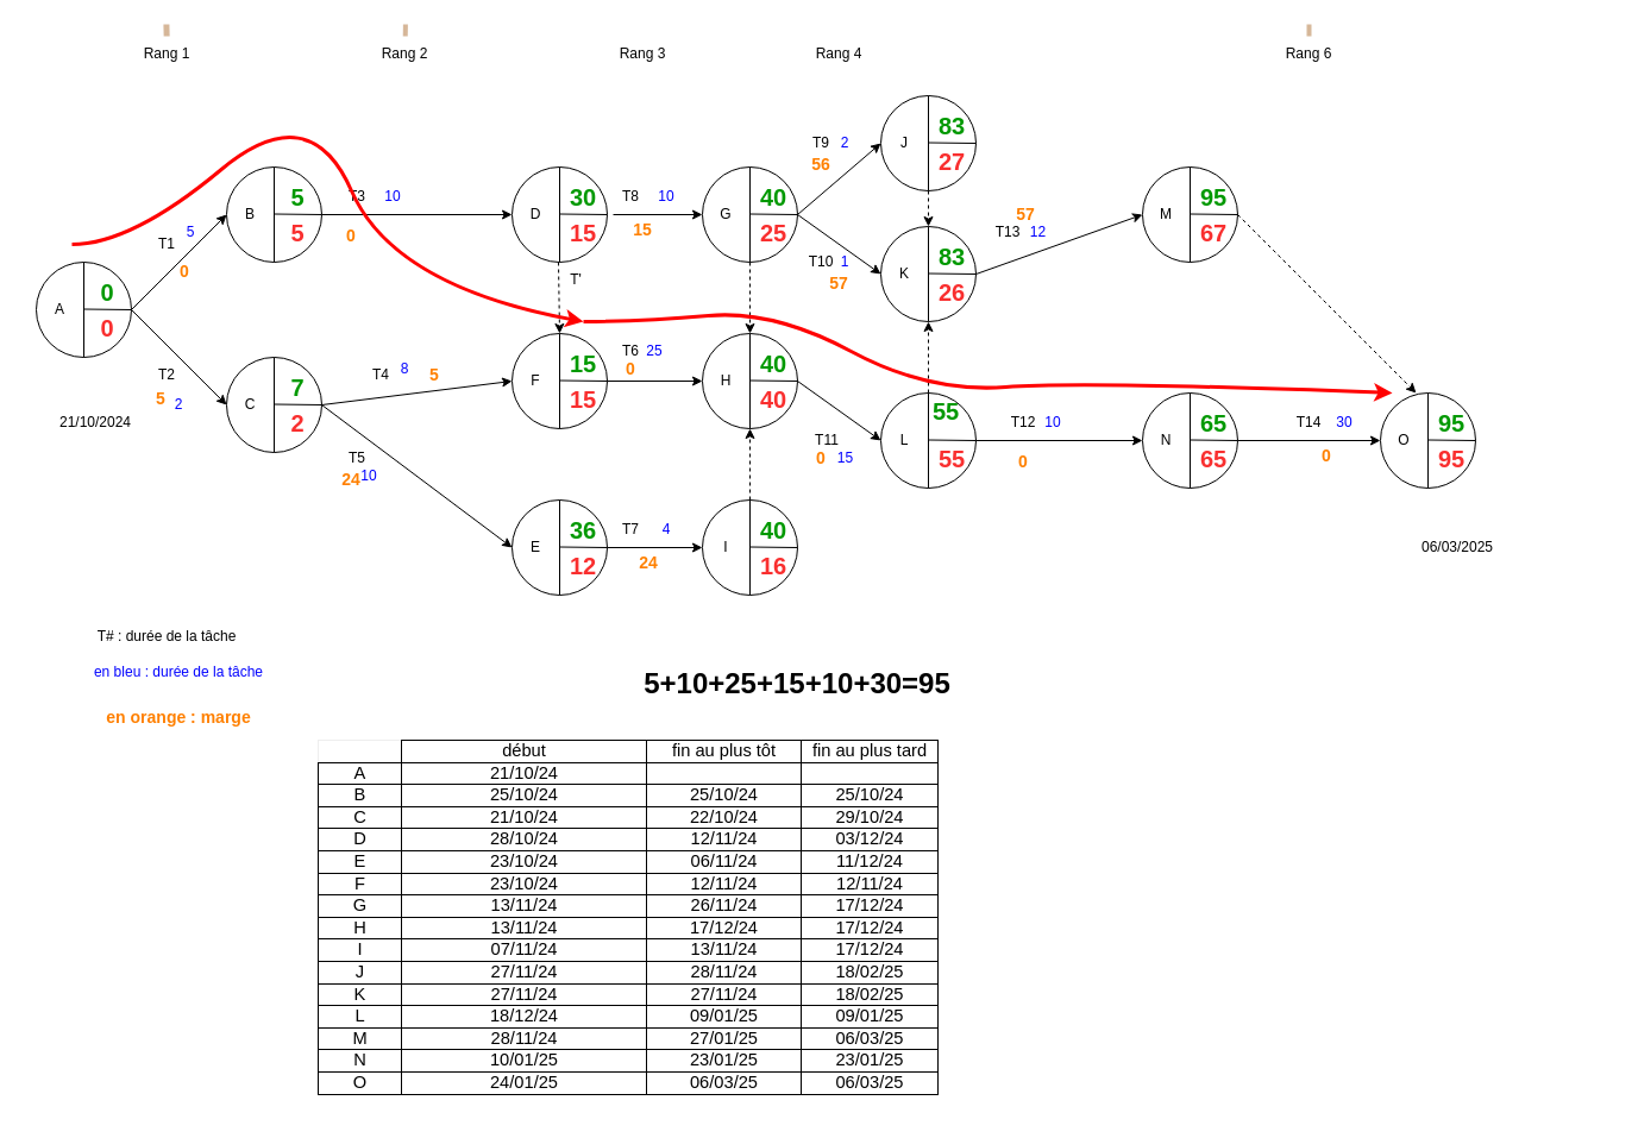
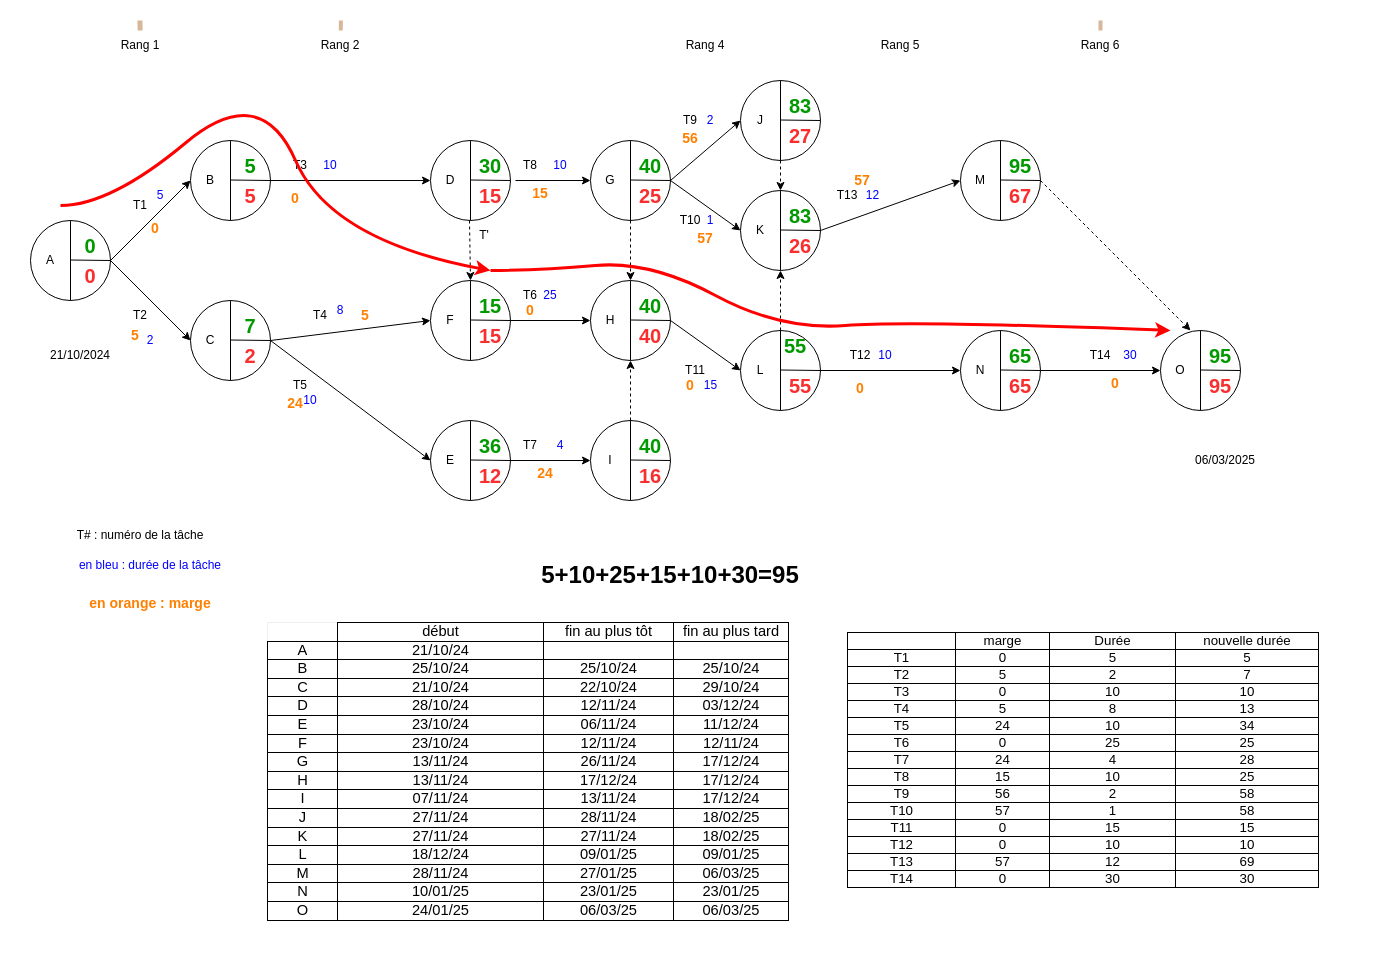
- <mxCell id="146" value="Rang 3" style="text;html=1;align=center;verticalAlign=middle;whiteSpace=wrap;rounded=0;" parent="1" vertex="1"><mxGeometry x="510" y="30" width="60" height="30" as="geometry" /></mxCell>
+ <mxCell id="148" value="Rang 5" style="text;html=1;align=center;verticalAlign=middle;whiteSpace=wrap;rounded=0;" parent="1" vertex="1"><mxGeometry x="870" y="30" width="60" height="30" as="geometry" /></mxCell>
- <mxCell id="163" value="T# : durée de la tâche" style="text;html=1;align=center;verticalAlign=middle;whiteSpace=wrap;rounded=0;" parent="1" vertex="1"><mxGeometry x="60" y="520" width="160" height="30" as="geometry" /></mxCell>
+ <mxCell id="163" value="T# : numéro de la tâche" style="text;html=1;align=center;verticalAlign=middle;whiteSpace=wrap;rounded=0;" parent="1" vertex="1"><mxGeometry x="60" y="520" width="160" height="30" as="geometry" /></mxCell>
+ <mxCell id="172" value="&lt;table xmlns=&quot;http://www.w3.org/1999/xhtml&quot; cellspacing=&quot;0&quot; cellpadding=&quot;0&quot; dir=&quot;ltr&quot; border=&quot;1&quot; style=&quot;table-layout:fixed;font-size:10pt;font-family:Arial;width:0px;border-collapse:collapse;border:none&quot; data-sheets-root=&quot;1&quot; data-sheets-baot=&quot;1&quot;&gt;&lt;colgroup&gt;&lt;col width=&quot;108&quot;&gt;&lt;col width=&quot;94&quot;&gt;&lt;col width=&quot;126&quot;&gt;&lt;col width=&quot;143&quot;&gt;&lt;/colgroup&gt;&lt;tbody&gt;&lt;tr style=&quot;height:17px;&quot;&gt;&lt;td style=&quot;border-top:1px solid #000000;border-right:1px solid #000000;border-bottom:1px solid #000000;border-left:1px solid #000000;overflow:hidden;padding:0px 3px 0px 3px;vertical-align:bottom;&quot;&gt;&lt;/td&gt;&lt;td style=&quot;border-top:1px solid #000000;border-right:1px solid #000000;border-bottom:1px solid #000000;overflow:hidden;padding:0px 3px 0px 3px;vertical-align:bottom;text-align:center;&quot;&gt;marge&lt;/td&gt;&lt;td style=&quot;border-top:1px solid #000000;border-right:1px solid #000000;border-bottom:1px solid #000000;overflow:hidden;padding:0px 3px 0px 3px;vertical-align:middle;text-align:center;&quot;&gt;Durée&lt;/td&gt;&lt;td style=&quot;border-top:1px solid #000000;border-right:1px solid #000000;border-bottom:1px solid #000000;overflow:hidden;padding:0px 3px 0px 3px;vertical-align:bottom;text-align:center;&quot;&gt;nouvelle durée&lt;/td&gt;&lt;/tr&gt;&lt;tr style=&quot;height:17px;&quot;&gt;&lt;td style=&quot;border-right:1px solid #000000;border-bottom:1px solid #000000;border-left:1px solid #000000;overflow:hidden;padding:0px 3px 0px 3px;vertical-align:middle;text-align:center;&quot;&gt;T1&lt;/td&gt;&lt;td style=&quot;border-right:1px solid #000000;border-bottom:1px solid #000000;overflow:hidden;padding:0px 3px 0px 3px;vertical-align:bottom;text-align:center;&quot;&gt;0&lt;/td&gt;&lt;td style=&quot;border-right:1px solid #000000;border-bottom:1px solid #000000;overflow:hidden;padding:0px 3px 0px 3px;vertical-align:middle;text-align:center;&quot;&gt;5&lt;/td&gt;&lt;td style=&quot;border-right:1px solid #000000;border-bottom:1px solid #000000;overflow:hidden;padding:0px 3px 0px 3px;vertical-align:bottom;text-align:center;&quot;&gt;5&lt;/td&gt;&lt;/tr&gt;&lt;tr style=&quot;height:17px;&quot;&gt;&lt;td style=&quot;border-right:1px solid #000000;border-bottom:1px solid #000000;border-left:1px solid #000000;overflow:hidden;padding:0px 3px 0px 3px;vertical-align:middle;text-align:center;&quot;&gt;T2&lt;/td&gt;&lt;td style=&quot;border-right:1px solid #000000;border-bottom:1px solid #000000;overflow:hidden;padding:0px 3px 0px 3px;vertical-align:bottom;text-align:center;&quot;&gt;5&lt;/td&gt;&lt;td style=&quot;border-right:1px solid #000000;border-bottom:1px solid #000000;overflow:hidden;padding:0px 3px 0px 3px;vertical-align:middle;text-align:center;&quot;&gt;2&lt;/td&gt;&lt;td style=&quot;border-right:1px solid #000000;border-bottom:1px solid #000000;overflow:hidden;padding:0px 3px 0px 3px;vertical-align:bottom;text-align:center;&quot;&gt;7&lt;/td&gt;&lt;/tr&gt;&lt;tr style=&quot;height:17px;&quot;&gt;&lt;td style=&quot;border-right:1px solid #000000;border-bottom:1px solid #000000;border-left:1px solid #000000;overflow:hidden;padding:0px 3px 0px 3px;vertical-align:middle;text-align:center;&quot;&gt;T3&lt;/td&gt;&lt;td style=&quot;border-right:1px solid #000000;border-bottom:1px solid #000000;overflow:hidden;padding:0px 3px 0px 3px;vertical-align:bottom;text-align:center;&quot;&gt;0&lt;/td&gt;&lt;td style=&quot;border-right:1px solid #000000;border-bottom:1px solid #000000;overflow:hidden;padding:0px 3px 0px 3px;vertical-align:middle;text-align:center;&quot;&gt;10&lt;/td&gt;&lt;td style=&quot;border-right:1px solid #000000;border-bottom:1px solid #000000;overflow:hidden;padding:0px 3px 0px 3px;vertical-align:bottom;text-align:center;&quot;&gt;10&lt;/td&gt;&lt;/tr&gt;&lt;tr style=&quot;height:17px;&quot;&gt;&lt;td style=&quot;border-right:1px solid #000000;border-bottom:1px solid #000000;border-left:1px solid #000000;overflow:hidden;padding:0px 3px 0px 3px;vertical-align:middle;text-align:center;&quot;&gt;T4&lt;/td&gt;&lt;td style=&quot;border-right:1px solid #000000;border-bottom:1px solid #000000;overflow:hidden;padding:0px 3px 0px 3px;vertical-align:bottom;text-align:center;&quot;&gt;5&lt;/td&gt;&lt;td style=&quot;border-right:1px solid #000000;border-bottom:1px solid #000000;overflow:hidden;padding:0px 3px 0px 3px;vertical-align:middle;text-align:center;&quot;&gt;8&lt;/td&gt;&lt;td style=&quot;border-right:1px solid #000000;border-bottom:1px solid #000000;overflow:hidden;padding:0px 3px 0px 3px;vertical-align:bottom;text-align:center;&quot;&gt;13&lt;/td&gt;&lt;/tr&gt;&lt;tr style=&quot;height:17px;&quot;&gt;&lt;td style=&quot;border-right:1px solid #000000;border-bottom:1px solid #000000;border-left:1px solid #000000;overflow:hidden;padding:0px 3px 0px 3px;vertical-align:middle;text-align:center;&quot;&gt;T5&lt;/td&gt;&lt;td style=&quot;border-right:1px solid #000000;border-bottom:1px solid #000000;overflow:hidden;padding:0px 3px 0px 3px;vertical-align:bottom;text-align:center;&quot;&gt;24&lt;/td&gt;&lt;td style=&quot;border-right:1px solid #000000;border-bottom:1px solid #000000;overflow:hidden;padding:0px 3px 0px 3px;vertical-align:middle;text-align:center;&quot;&gt;10&lt;/td&gt;&lt;td style=&quot;border-right:1px solid #000000;border-bottom:1px solid #000000;overflow:hidden;padding:0px 3px 0px 3px;vertical-align:bottom;text-align:center;&quot;&gt;34&lt;/td&gt;&lt;/tr&gt;&lt;tr style=&quot;height:17px;&quot;&gt;&lt;td style=&quot;border-right:1px solid #000000;border-bottom:1px solid #000000;border-left:1px solid #000000;overflow:hidden;padding:0px 3px 0px 3px;vertical-align:middle;text-align:center;&quot;&gt;T6&lt;/td&gt;&lt;td style=&quot;border-right:1px solid #000000;border-bottom:1px solid #000000;overflow:hidden;padding:0px 3px 0px 3px;vertical-align:bottom;text-align:center;&quot;&gt;0&lt;/td&gt;&lt;td style=&quot;border-right:1px solid #000000;border-bottom:1px solid #000000;overflow:hidden;padding:0px 3px 0px 3px;vertical-align:middle;text-align:center;&quot;&gt;25&lt;/td&gt;&lt;td style=&quot;border-right:1px solid #000000;border-bottom:1px solid #000000;overflow:hidden;padding:0px 3px 0px 3px;vertical-align:bottom;text-align:center;&quot;&gt;25&lt;/td&gt;&lt;/tr&gt;&lt;tr style=&quot;height:17px;&quot;&gt;&lt;td style=&quot;border-right:1px solid #000000;border-bottom:1px solid #000000;border-left:1px solid #000000;overflow:hidden;padding:0px 3px 0px 3px;vertical-align:middle;text-align:center;&quot;&gt;T7&lt;/td&gt;&lt;td style=&quot;border-right:1px solid #000000;border-bottom:1px solid #000000;overflow:hidden;padding:0px 3px 0px 3px;vertical-align:bottom;text-align:center;&quot;&gt;24&lt;/td&gt;&lt;td style=&quot;border-right:1px solid #000000;border-bottom:1px solid #000000;overflow:hidden;padding:0px 3px 0px 3px;vertical-align:middle;text-align:center;&quot;&gt;4&lt;/td&gt;&lt;td style=&quot;border-right:1px solid #000000;border-bottom:1px solid #000000;overflow:hidden;padding:0px 3px 0px 3px;vertical-align:bottom;text-align:center;&quot;&gt;28&lt;/td&gt;&lt;/tr&gt;&lt;tr style=&quot;height:17px;&quot;&gt;&lt;td style=&quot;border-right:1px solid #000000;border-bottom:1px solid #000000;border-left:1px solid #000000;overflow:hidden;padding:0px 3px 0px 3px;vertical-align:middle;text-align:center;&quot;&gt;T8&lt;/td&gt;&lt;td style=&quot;border-right:1px solid #000000;border-bottom:1px solid #000000;overflow:hidden;padding:0px 3px 0px 3px;vertical-align:bottom;text-align:center;&quot;&gt;15&lt;/td&gt;&lt;td style=&quot;border-right:1px solid #000000;border-bottom:1px solid #000000;overflow:hidden;padding:0px 3px 0px 3px;vertical-align:middle;text-align:center;&quot;&gt;10&lt;/td&gt;&lt;td style=&quot;border-right:1px solid #000000;border-bottom:1px solid #000000;overflow:hidden;padding:0px 3px 0px 3px;vertical-align:bottom;text-align:center;&quot;&gt;25&lt;/td&gt;&lt;/tr&gt;&lt;tr style=&quot;height:17px;&quot;&gt;&lt;td style=&quot;border-right:1px solid #000000;border-bottom:1px solid #000000;border-left:1px solid #000000;overflow:hidden;padding:0px 3px 0px 3px;vertical-align:middle;text-align:center;&quot;&gt;T9&lt;/td&gt;&lt;td style=&quot;border-right:1px solid #000000;border-bottom:1px solid #000000;overflow:hidden;padding:0px 3px 0px 3px;vertical-align:bottom;text-align:center;&quot;&gt;56&lt;/td&gt;&lt;td style=&quot;border-right:1px solid #000000;border-bottom:1px solid #000000;overflow:hidden;padding:0px 3px 0px 3px;vertical-align:middle;text-align:center;&quot;&gt;2&lt;/td&gt;&lt;td style=&quot;border-right:1px solid #000000;border-bottom:1px solid #000000;overflow:hidden;padding:0px 3px 0px 3px;vertical-align:bottom;text-align:center;&quot;&gt;58&lt;/td&gt;&lt;/tr&gt;&lt;tr style=&quot;height:17px;&quot;&gt;&lt;td style=&quot;border-right:1px solid #000000;border-bottom:1px solid #000000;border-left:1px solid #000000;overflow:hidden;padding:0px 3px 0px 3px;vertical-align:middle;text-align:center;&quot;&gt;T10&lt;/td&gt;&lt;td style=&quot;border-right:1px solid #000000;border-bottom:1px solid #000000;overflow:hidden;padding:0px 3px 0px 3px;vertical-align:bottom;text-align:center;&quot;&gt;57&lt;/td&gt;&lt;td style=&quot;border-right:1px solid #000000;border-bottom:1px solid #000000;overflow:hidden;padding:0px 3px 0px 3px;vertical-align:middle;text-align:center;&quot;&gt;1&lt;/td&gt;&lt;td style=&quot;border-right:1px solid #000000;border-bottom:1px solid #000000;overflow:hidden;padding:0px 3px 0px 3px;vertical-align:bottom;text-align:center;&quot;&gt;58&lt;/td&gt;&lt;/tr&gt;&lt;tr style=&quot;height:17px;&quot;&gt;&lt;td style=&quot;border-right:1px solid #000000;border-bottom:1px solid #000000;border-left:1px solid #000000;overflow:hidden;padding:0px 3px 0px 3px;vertical-align:middle;text-align:center;&quot;&gt;T11&lt;/td&gt;&lt;td style=&quot;border-right:1px solid #000000;border-bottom:1px solid #000000;overflow:hidden;padding:0px 3px 0px 3px;vertical-align:bottom;text-align:center;&quot;&gt;0&lt;/td&gt;&lt;td style=&quot;border-right:1px solid #000000;border-bottom:1px solid #000000;overflow:hidden;padding:0px 3px 0px 3px;vertical-align:middle;text-align:center;&quot;&gt;15&lt;/td&gt;&lt;td style=&quot;border-right:1px solid #000000;border-bottom:1px solid #000000;overflow:hidden;padding:0px 3px 0px 3px;vertical-align:bottom;text-align:center;&quot;&gt;15&lt;/td&gt;&lt;/tr&gt;&lt;tr style=&quot;height:17px;&quot;&gt;&lt;td style=&quot;border-right:1px solid #000000;border-bottom:1px solid #000000;border-left:1px solid #000000;overflow:hidden;padding:0px 3px 0px 3px;vertical-align:middle;text-align:center;&quot;&gt;T12&lt;/td&gt;&lt;td style=&quot;border-right:1px solid #000000;border-bottom:1px solid #000000;overflow:hidden;padding:0px 3px 0px 3px;vertical-align:bottom;text-align:center;&quot;&gt;0&lt;/td&gt;&lt;td style=&quot;border-right:1px solid #000000;border-bottom:1px solid #000000;overflow:hidden;padding:0px 3px 0px 3px;vertical-align:middle;text-align:center;&quot;&gt;10&lt;/td&gt;&lt;td style=&quot;border-right:1px solid #000000;border-bottom:1px solid #000000;overflow:hidden;padding:0px 3px 0px 3px;vertical-align:bottom;text-align:center;&quot;&gt;10&lt;/td&gt;&lt;/tr&gt;&lt;tr style=&quot;height:17px;&quot;&gt;&lt;td style=&quot;border-right:1px solid #000000;border-bottom:1px solid #000000;border-left:1px solid #000000;overflow:hidden;padding:0px 3px 0px 3px;vertical-align:middle;text-align:center;&quot;&gt;T13&lt;/td&gt;&lt;td style=&quot;border-right:1px solid #000000;border-bottom:1px solid #000000;overflow:hidden;padding:0px 3px 0px 3px;vertical-align:bottom;text-align:center;&quot;&gt;57&lt;/td&gt;&lt;td style=&quot;border-right:1px solid #000000;border-bottom:1px solid #000000;overflow:hidden;padding:0px 3px 0px 3px;vertical-align:middle;text-align:center;&quot;&gt;12&lt;/td&gt;&lt;td style=&quot;border-right:1px solid #000000;border-bottom:1px solid #000000;overflow:hidden;padding:0px 3px 0px 3px;vertical-align:bottom;text-align:center;&quot;&gt;69&lt;/td&gt;&lt;/tr&gt;&lt;tr style=&quot;height:17px;&quot;&gt;&lt;td style=&quot;border-right:1px solid #000000;border-bottom:1px solid #000000;border-left:1px solid #000000;overflow:hidden;padding:0px 3px 0px 3px;vertical-align:middle;text-align:center;&quot;&gt;T14&lt;/td&gt;&lt;td style=&quot;border-right:1px solid #000000;border-bottom:1px solid #000000;overflow:hidden;padding:0px 3px 0px 3px;vertical-align:bottom;text-align:center;&quot;&gt;0&lt;/td&gt;&lt;td style=&quot;border-right:1px solid #000000;border-bottom:1px solid #000000;overflow:hidden;padding:0px 3px 0px 3px;vertical-align:middle;text-align:center;&quot;&gt;30&lt;/td&gt;&lt;td style=&quot;border-right:1px solid #000000;border-bottom:1px solid #000000;overflow:hidden;padding:0px 3px 0px 3px;vertical-align:bottom;text-align:center;&quot;&gt;30&lt;/td&gt;&lt;/tr&gt;&lt;/tbody&gt;&lt;/table&gt;" style="text;whiteSpace=wrap;html=1;" parent="1" vertex="1"><mxGeometry x="845" y="625" width="510" height="280" as="geometry" /></mxCell>
